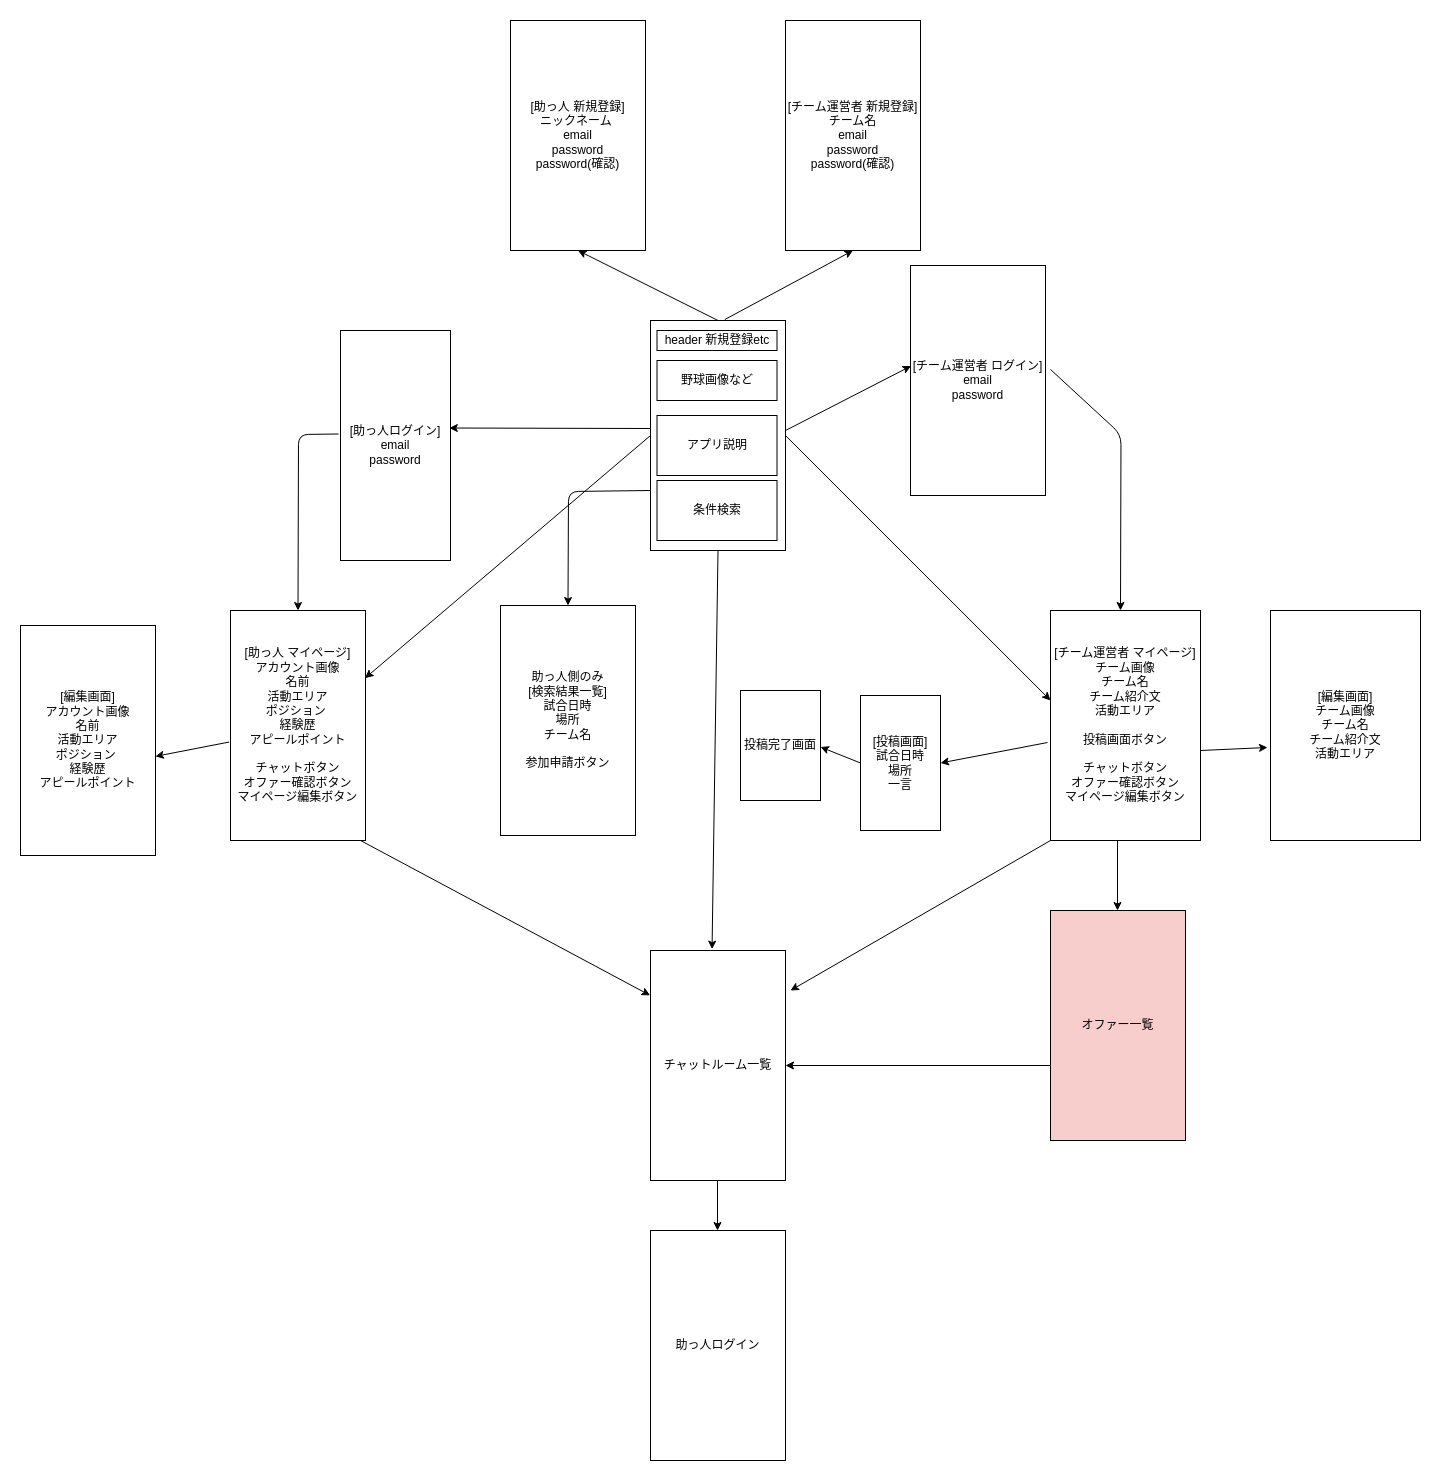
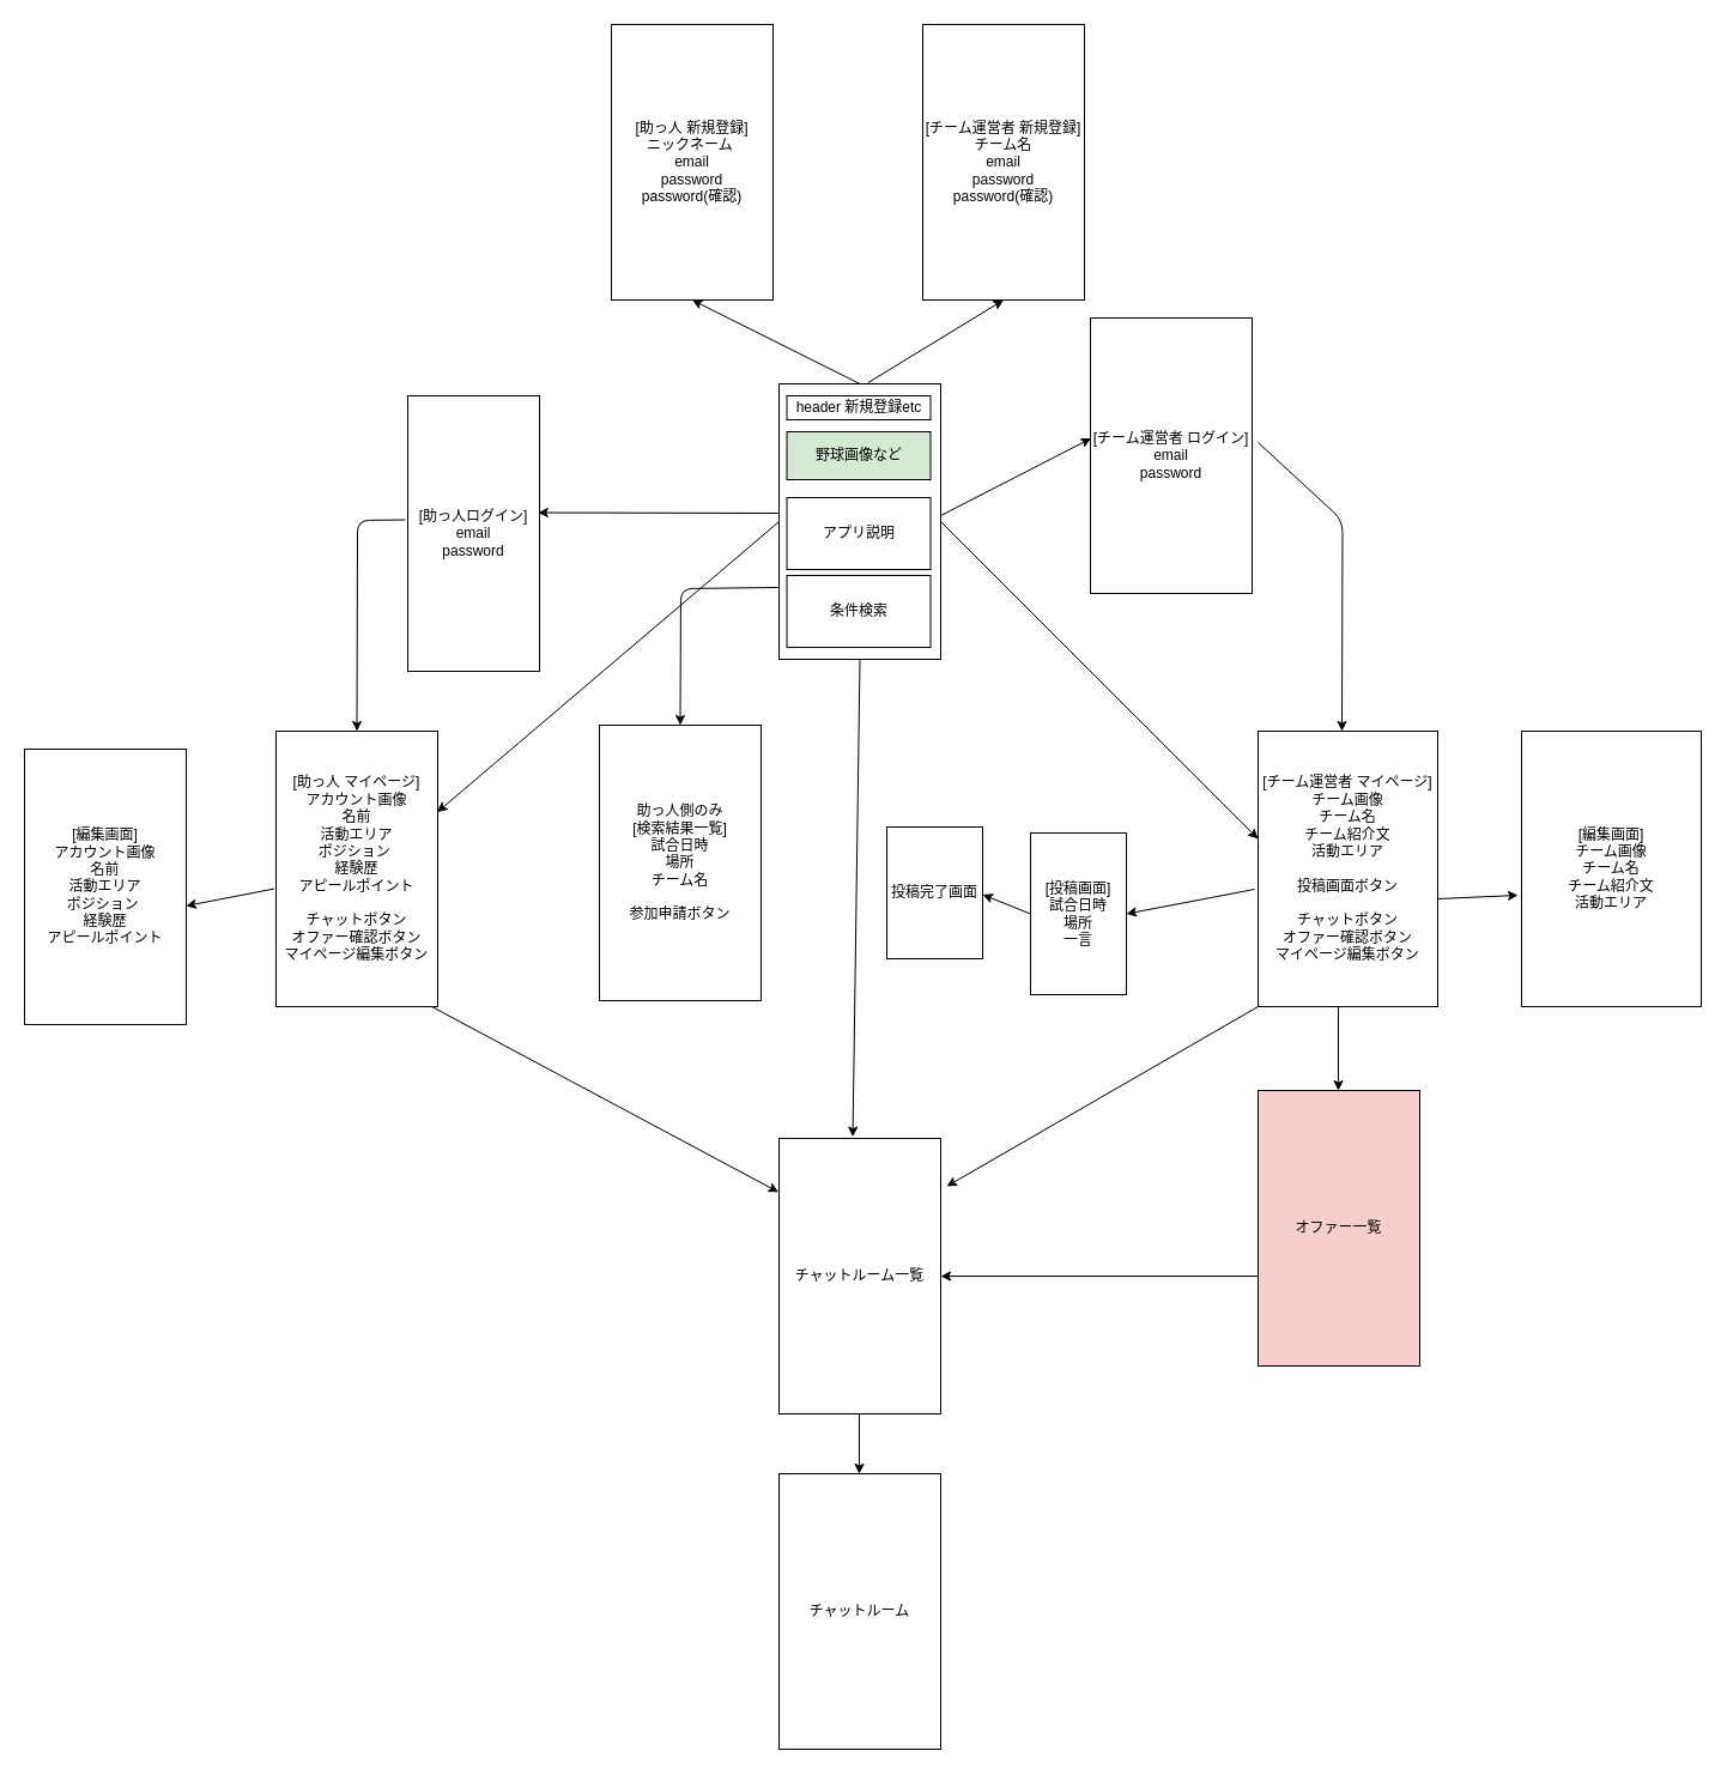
- <mxCell id="33" value="[チーム運営者 新規登録]&lt;br&gt;チーム名&lt;br&gt;email&lt;br&gt;password&lt;br&gt;password(確認)" style="rounded=0;whiteSpace=wrap;html=1;" vertex="1" parent="1"><mxGeometry x="785" y="20" width="135" height="230" as="geometry" /></mxCell>
+ <mxCell id="33" value="[チーム運営者 新規登録]&lt;br&gt;チーム名&lt;br&gt;email&lt;br&gt;password&lt;br&gt;password(確認)" style="rounded=0;whiteSpace=wrap;html=1;" vertex="1" parent="1"><mxGeometry x="770" y="20" width="135" height="230" as="geometry" /></mxCell>
- <mxCell id="30" value="野球画像など" style="rounded=0;whiteSpace=wrap;html=1;" parent="1" vertex="1"><mxGeometry x="656.5" y="360" width="120" height="40" as="geometry" /></mxCell>
+ <mxCell id="30" value="野球画像など" style="rounded=0;whiteSpace=wrap;html=1;fillColor=#d5e8d4;" parent="1" vertex="1"><mxGeometry x="656.5" y="360" width="120" height="40" as="geometry" /></mxCell>
- <mxCell id="23" value="助っ人ログイン" style="rounded=0;whiteSpace=wrap;html=1;" parent="1" vertex="1"><mxGeometry x="650" y="1230" width="135" height="230" as="geometry" /></mxCell>
+ <mxCell id="23" value="チャットルーム" style="rounded=0;whiteSpace=wrap;html=1;" parent="1" vertex="1"><mxGeometry x="650" y="1230" width="135" height="230" as="geometry" /></mxCell>
